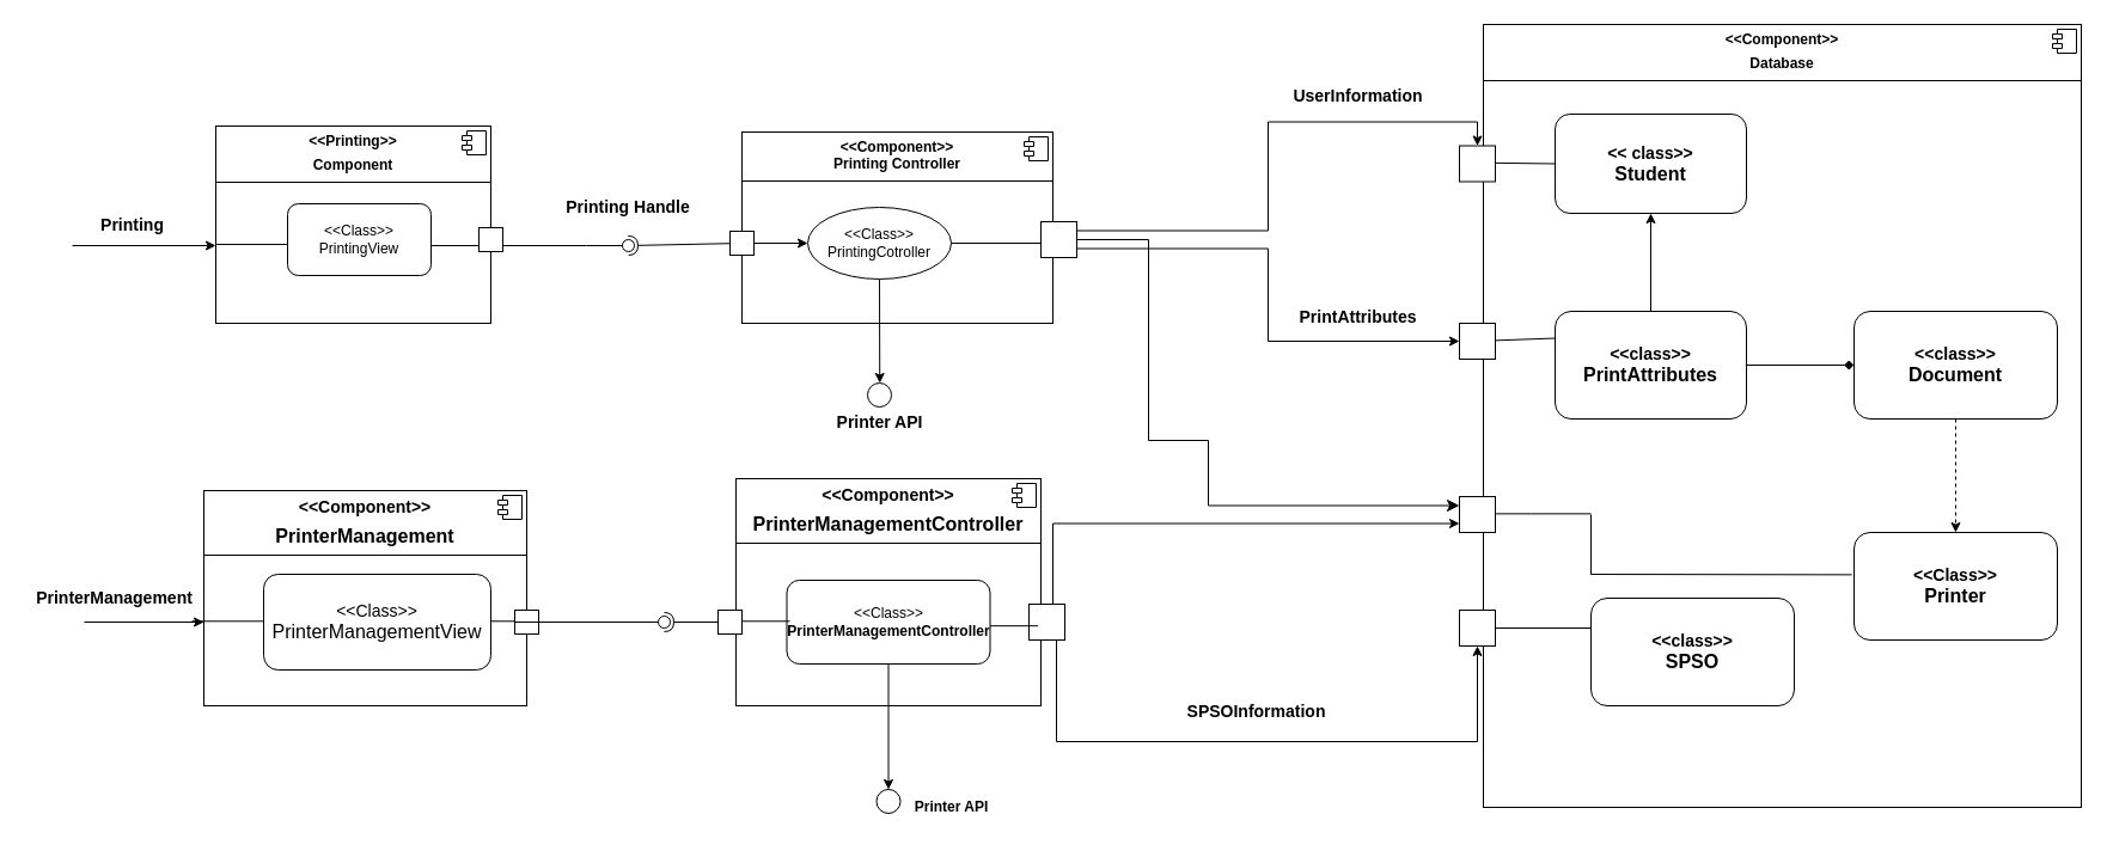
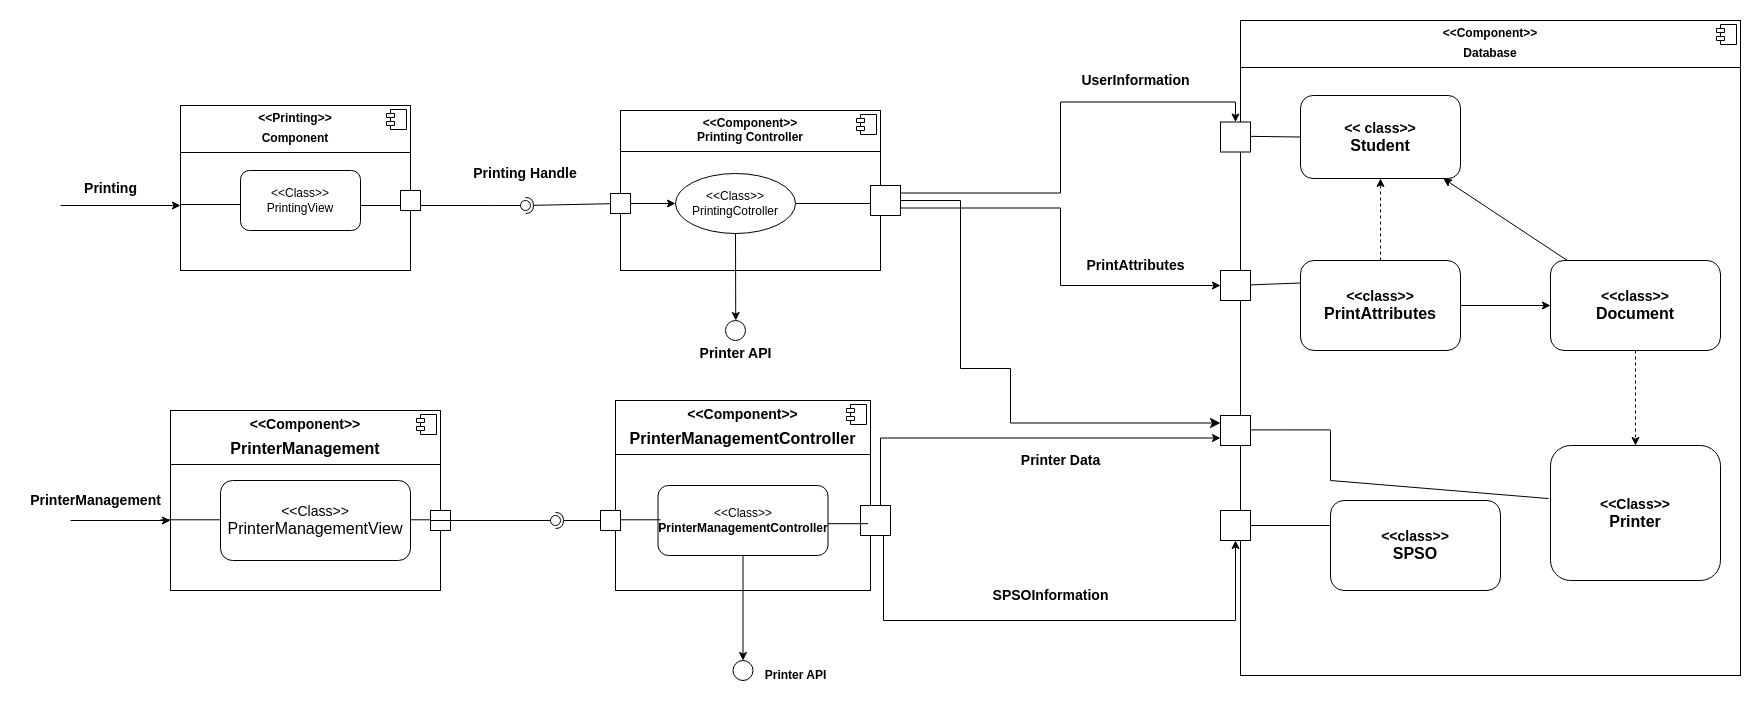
+ <mxCell id="33" value="" style="endArrow=classic;html=1;rounded=0;" parent="1" source="76" target="26" edge="1"><mxGeometry width="50" height="50" relative="1" as="geometry"><mxPoint x="1630" y="290" as="sourcePoint" /><mxPoint x="1680" y="240" as="targetPoint" /></mxGeometry></mxCell>
- <mxCell id="28" value="" style="edgeStyle=none;rounded=0;orthogonalLoop=1;jettySize=auto;html=1;" parent="1" source="29" target="26" edge="1"><mxGeometry relative="1" as="geometry" /></mxCell>
+ <mxCell id="28" value="" style="edgeStyle=none;rounded=0;orthogonalLoop=1;jettySize=auto;html=1;dashed=1;" parent="1" source="29" target="26" edge="1"><mxGeometry relative="1" as="geometry" /></mxCell>
- <mxCell id="27" value="" style="edgeStyle=none;rounded=0;orthogonalLoop=1;jettySize=auto;html=1;endArrow=diamond;" parent="1" source="29" target="76" edge="1"><mxGeometry relative="1" as="geometry" /></mxCell>
+ <mxCell id="27" value="" style="edgeStyle=none;rounded=0;orthogonalLoop=1;jettySize=auto;html=1;" parent="1" source="29" target="76" edge="1"><mxGeometry relative="1" as="geometry" /></mxCell>
+ <mxCell id="67" value="&lt;font style=&quot;font-size: 14px;&quot;&gt;&lt;b&gt;Printer Data&lt;/b&gt;&lt;/font&gt;" style="text;html=1;align=center;verticalAlign=middle;resizable=0;points=[];autosize=1;strokeColor=none;fillColor=none;" parent="1" vertex="1"><mxGeometry x="1010" y="445" width="100" height="30" as="geometry" /></mxCell>
- <mxCell id="31" value="&lt;font style=&quot;font-size: 14px;&quot;&gt;&lt;b&gt;&amp;lt;&amp;lt;Class&amp;gt;&amp;gt;&lt;/b&gt;&lt;/font&gt;&lt;div&gt;&lt;font size=&quot;3&quot;&gt;&lt;b&gt;&amp;nbsp;Printer&amp;nbsp;&lt;/b&gt;&lt;/font&gt;&lt;/div&gt;" style="rounded=1;whiteSpace=wrap;html=1;" parent="1" vertex="1"><mxGeometry x="1550" y="445" width="170" height="90" as="geometry" /></mxCell>
+ <mxCell id="31" value="&lt;font style=&quot;font-size: 14px;&quot;&gt;&lt;b&gt;&amp;lt;&amp;lt;Class&amp;gt;&amp;gt;&lt;/b&gt;&lt;/font&gt;&lt;div&gt;&lt;font size=&quot;3&quot;&gt;&lt;b&gt;&amp;nbsp;Printer&amp;nbsp;&lt;/b&gt;&lt;/font&gt;&lt;/div&gt;" style="rounded=1;whiteSpace=wrap;html=1;" parent="1" vertex="1"><mxGeometry x="1550" y="445" width="170" height="135" as="geometry" /></mxCell>
